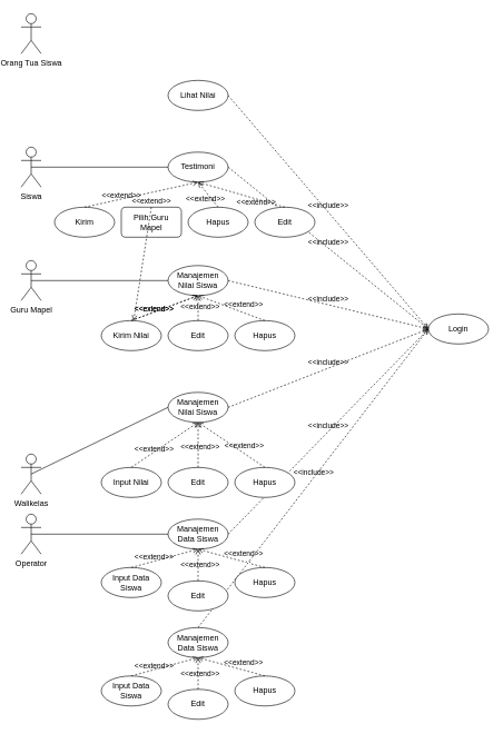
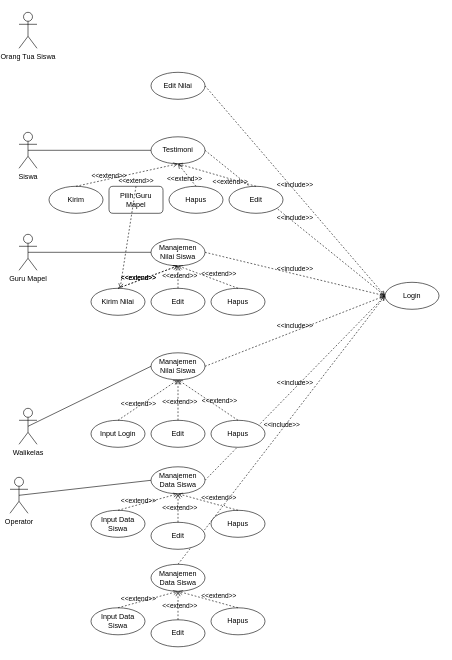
- <mxCell id="12" value="Lihat Nilai" style="ellipse;whiteSpace=wrap;html=1;" vertex="1" parent="1"><mxGeometry x="240" y="120" width="90" height="45" as="geometry" /></mxCell>
+ <mxCell id="12" value="Edit Nilai" style="ellipse;whiteSpace=wrap;html=1;" vertex="1" parent="1"><mxGeometry x="240" y="120" width="90" height="45" as="geometry" /></mxCell>
- <mxCell id="32" value="Input Nilai" style="ellipse;whiteSpace=wrap;html=1;" vertex="1" parent="1"><mxGeometry x="140" y="700" width="90" height="45" as="geometry" /></mxCell>
+ <mxCell id="32" value="Input Login" style="ellipse;whiteSpace=wrap;html=1;" vertex="1" parent="1"><mxGeometry x="140" y="700" width="90" height="45" as="geometry" /></mxCell>
- <mxCell id="11" value="Operator" style="shape=umlActor;verticalLabelPosition=bottom;verticalAlign=top;html=1;" vertex="1" parent="1"><mxGeometry x="20" y="770" width="30" height="60" as="geometry" /></mxCell>
+ <mxCell id="11" value="Operator" style="shape=umlActor;verticalLabelPosition=bottom;verticalAlign=top;html=1;" vertex="1" parent="1"><mxGeometry x="5" y="795" width="30" height="60" as="geometry" /></mxCell>
